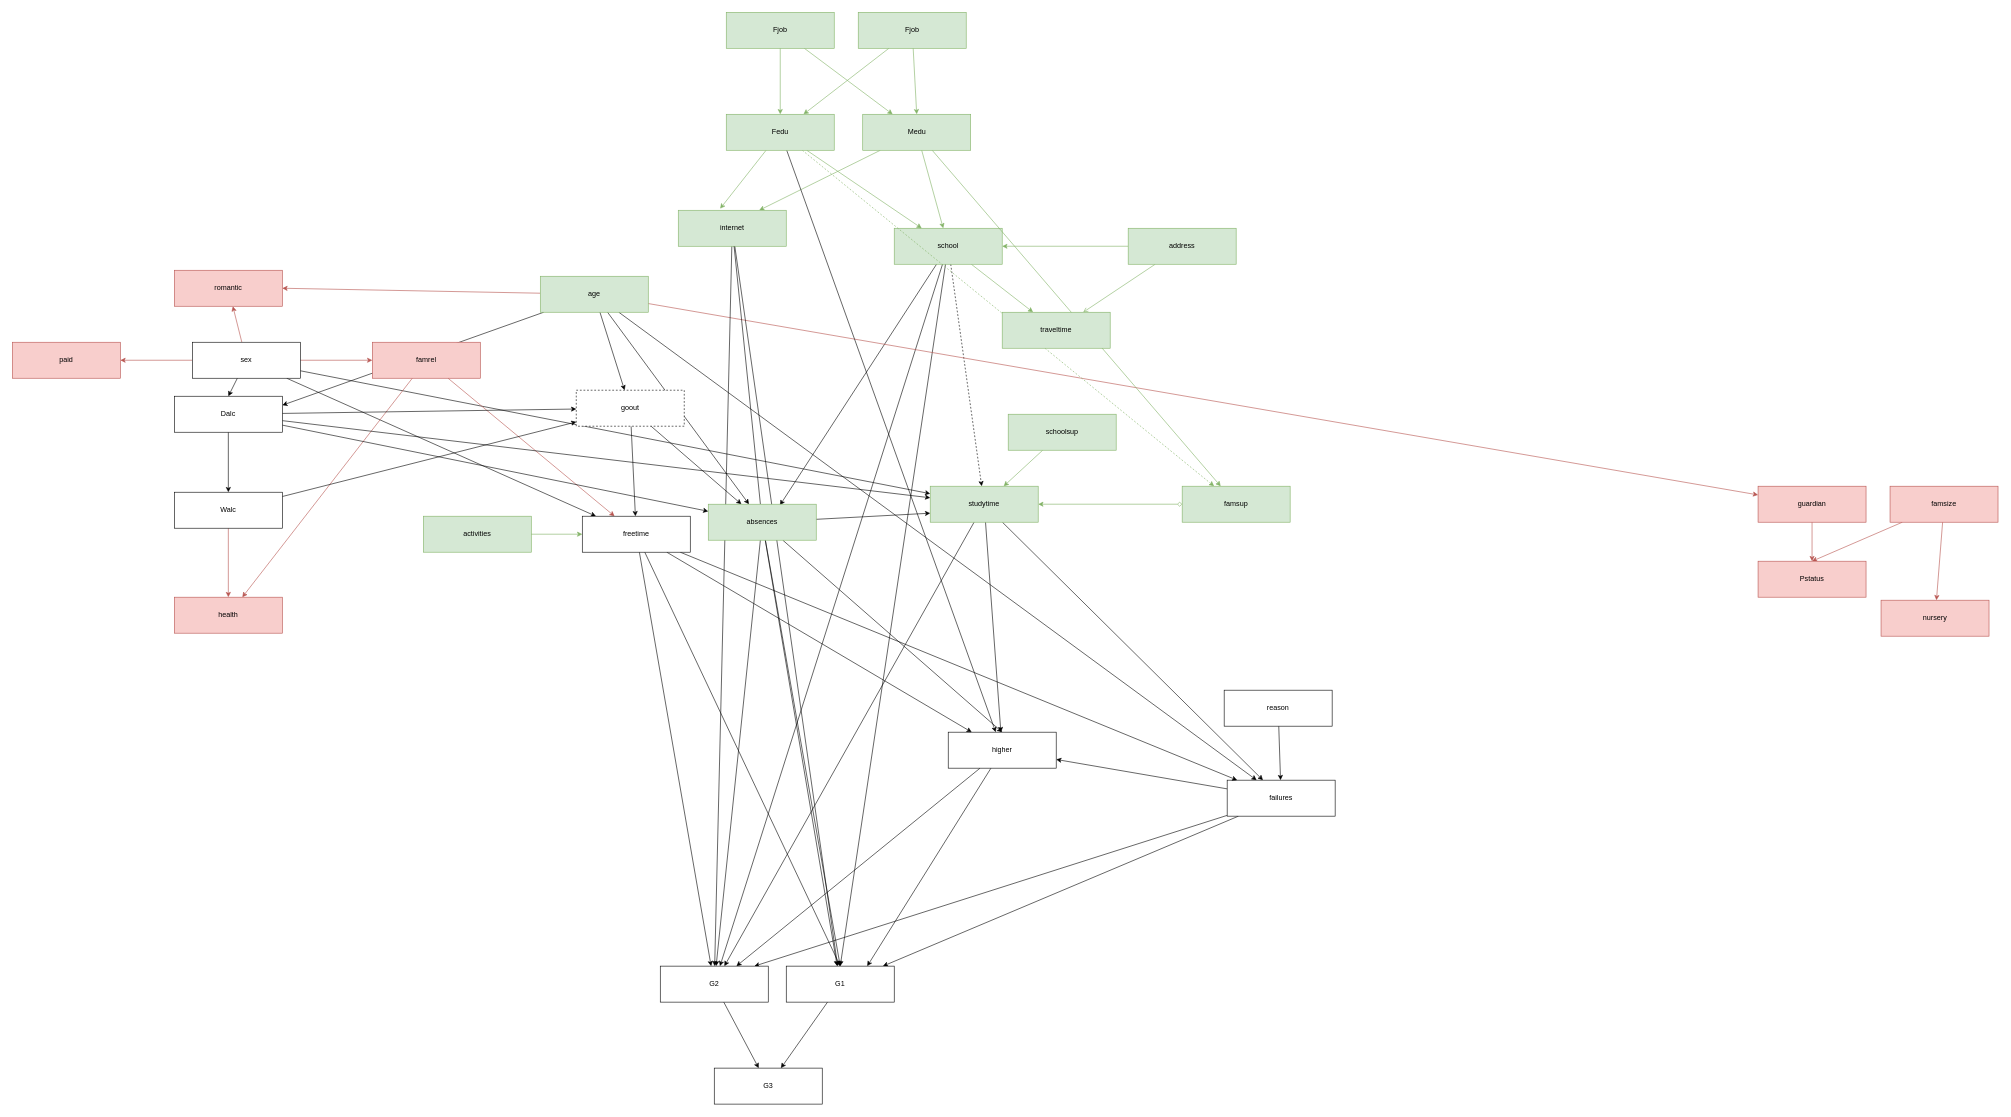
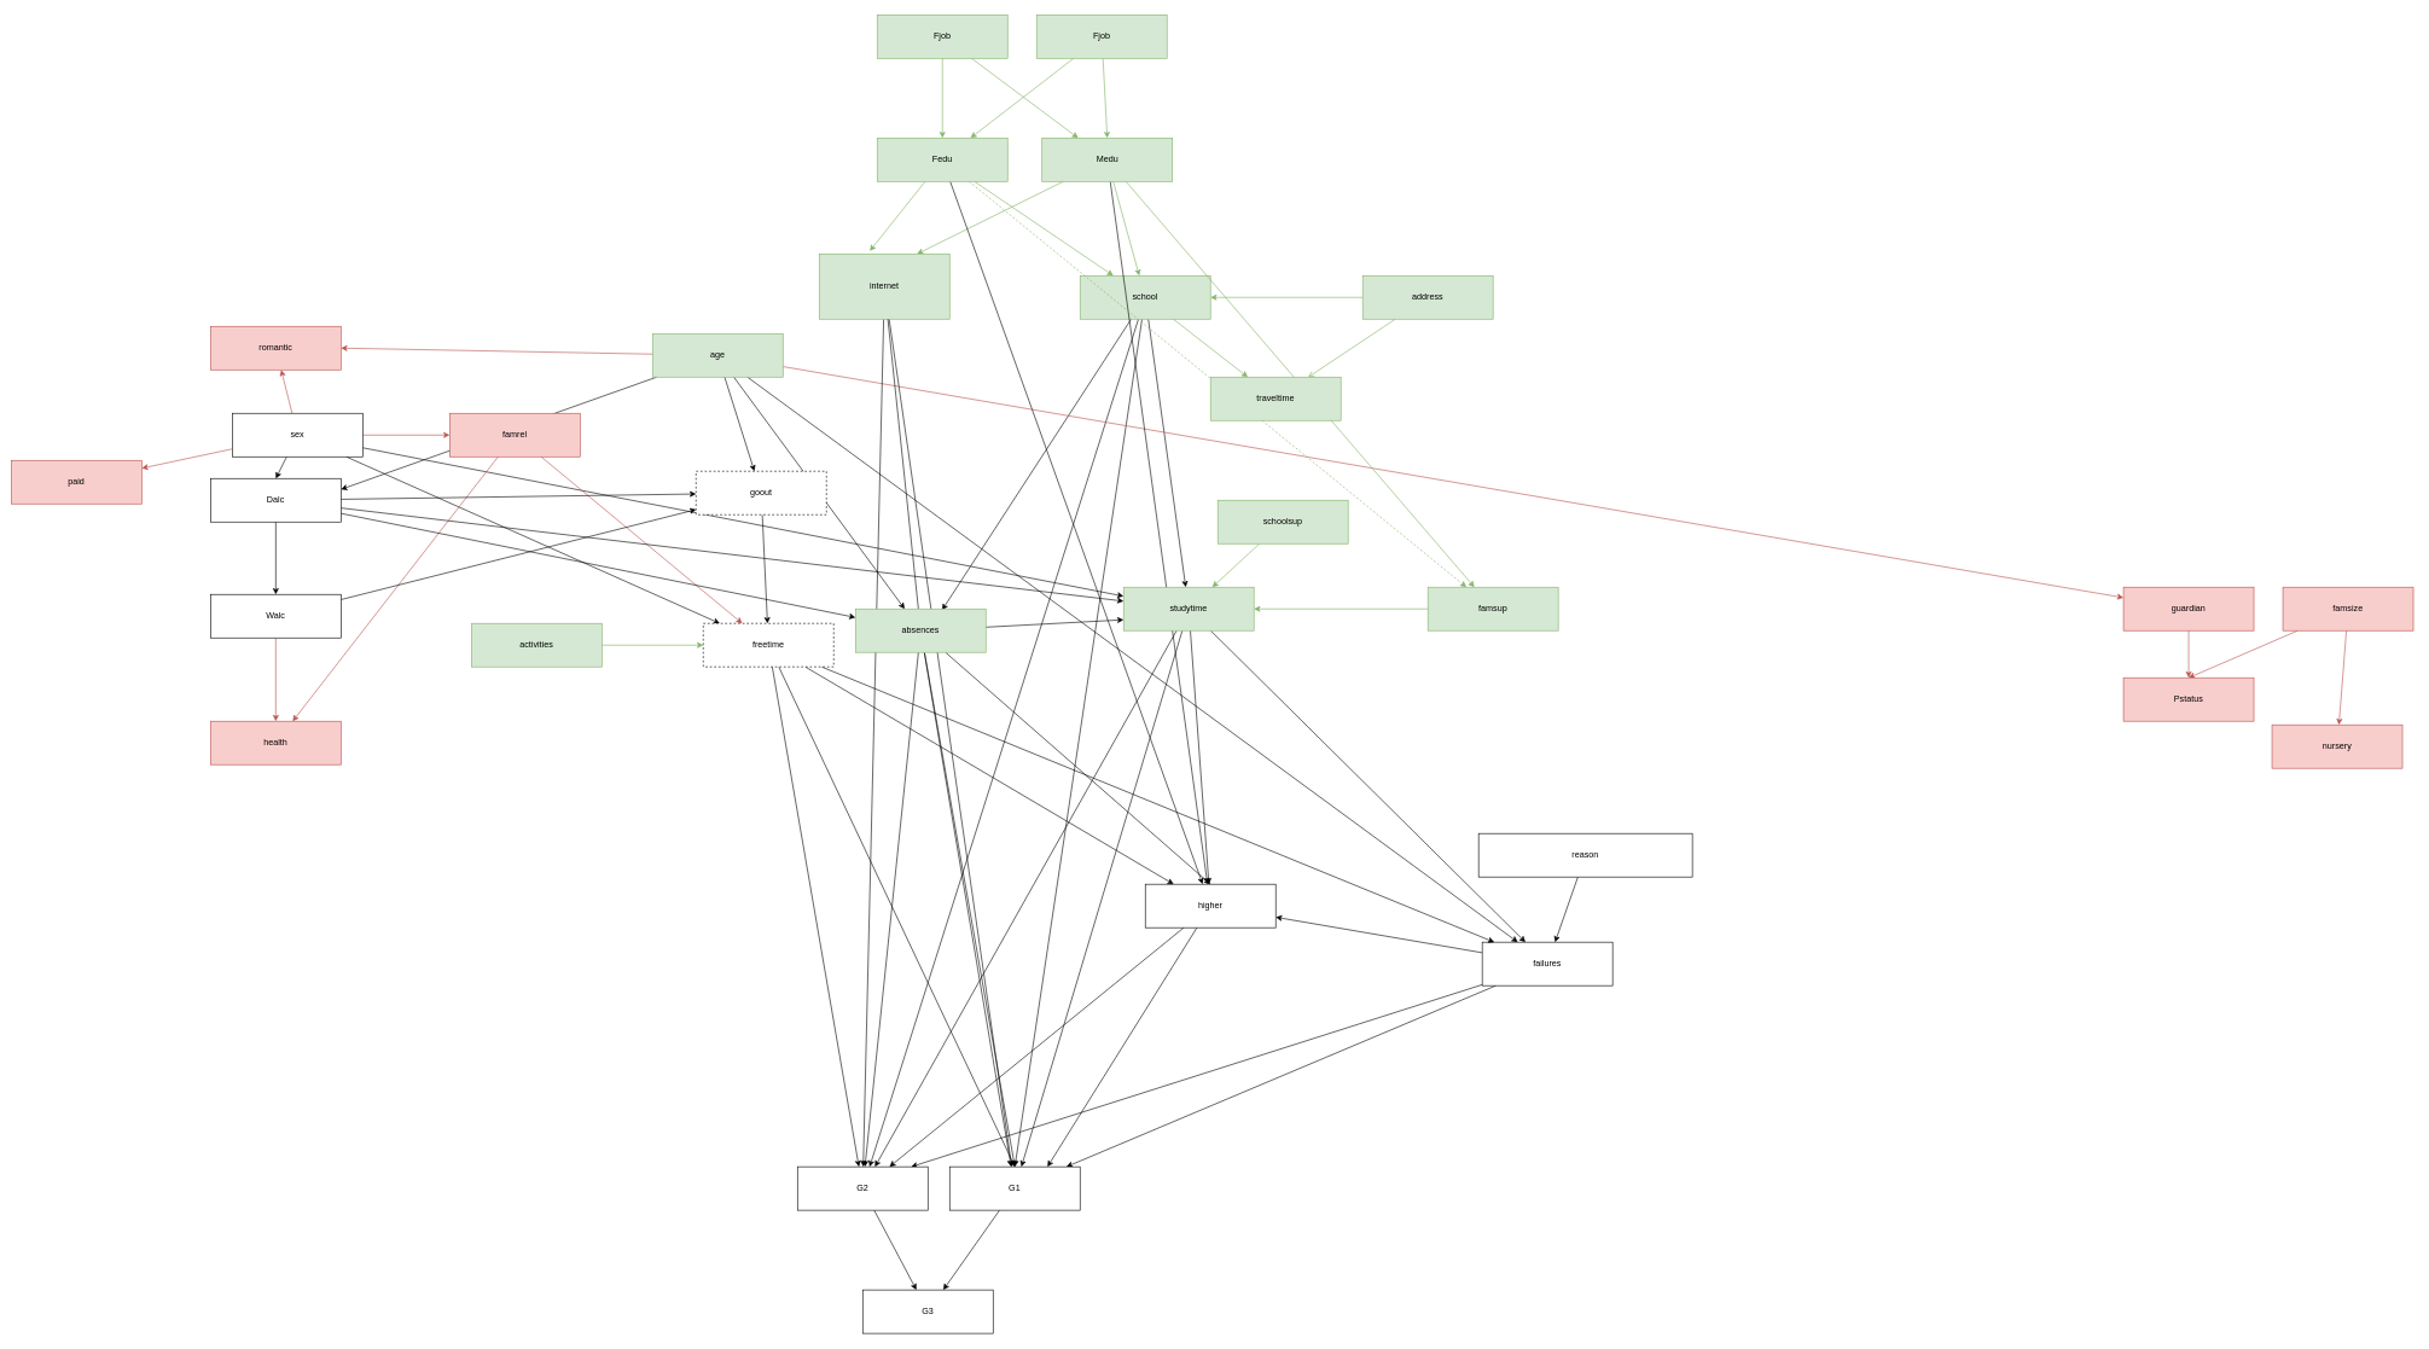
- <mxCell id="73" value="internet" style="rounded=0;whiteSpace=wrap;html=1;fillColor=#d5e8d4;strokeColor=#82b366;" parent="1" vertex="1"><mxGeometry x="1130" y="350" width="180" height="60" as="geometry" /></mxCell>
+ <mxCell id="73" value="internet" style="rounded=0;whiteSpace=wrap;html=1;fillColor=#d5e8d4;strokeColor=#82b366;" parent="1" vertex="1"><mxGeometry x="1130" y="350" width="180" height="90" as="geometry" /></mxCell>
- <mxCell id="64" value="paid" style="rounded=0;whiteSpace=wrap;html=1;fillColor=#f8cecc;strokeColor=#b85450;" parent="1" vertex="1"><mxGeometry x="20" y="570" width="180" height="60" as="geometry" /></mxCell>
+ <mxCell id="64" value="paid" style="rounded=0;whiteSpace=wrap;html=1;fillColor=#f8cecc;strokeColor=#b85450;" parent="1" vertex="1"><mxGeometry x="15" y="635" width="180" height="60" as="geometry" /></mxCell>
- <mxCell id="3" style="edgeStyle=none;rounded=0;orthogonalLoop=1;jettySize=auto;html=1;startArrow=none;startFill=0;dashed=1;" parent="1" source="7" target="57" edge="1"><mxGeometry relative="1" as="geometry" /></mxCell>
+ <mxCell id="3" style="edgeStyle=none;rounded=0;orthogonalLoop=1;jettySize=auto;html=1;startArrow=none;startFill=0;" parent="1" source="7" target="57" edge="1"><mxGeometry relative="1" as="geometry" /></mxCell>
+ <mxCell id="37" style="edgeStyle=none;rounded=0;orthogonalLoop=1;jettySize=auto;html=1;startArrow=none;startFill=0;" parent="1" source="40" target="69" edge="1"><mxGeometry relative="1" as="geometry" /></mxCell>
- <mxCell id="84" style="edgeStyle=none;rounded=0;orthogonalLoop=1;jettySize=auto;html=1;startArrow=none;startFill=0;" parent="1" source="86" target="105" edge="1"><mxGeometry relative="1" as="geometry" /></mxCell>
- <mxCell id="53" style="edgeStyle=none;rounded=0;orthogonalLoop=1;jettySize=auto;html=1;startArrow=classic;startFill=1;fillColor=#d5e8d4;strokeColor=#82b366;endArrow=diamond;endFill=0;" parent="1" source="57" target="63" edge="1"><mxGeometry relative="1" as="geometry" /></mxCell>
+ <mxCell id="53" style="edgeStyle=none;rounded=0;orthogonalLoop=1;jettySize=auto;html=1;startArrow=classic;startFill=1;fillColor=#d5e8d4;strokeColor=#82b366;endArrow=none;endFill=0;" parent="1" source="57" target="63" edge="1"><mxGeometry relative="1" as="geometry" /></mxCell>
- <mxCell id="65" value="activities" style="rounded=0;whiteSpace=wrap;html=1;fillColor=#d5e8d4;strokeColor=#82b366;" parent="1" vertex="1"><mxGeometry x="705" y="860" width="180" height="60" as="geometry" /></mxCell>
+ <mxCell id="65" value="activities" style="rounded=0;whiteSpace=wrap;html=1;fillColor=#d5e8d4;strokeColor=#82b366;" parent="1" vertex="1"><mxGeometry x="650" y="860" width="180" height="60" as="geometry" /></mxCell>
- <mxCell id="83" value="freetime" style="rounded=0;whiteSpace=wrap;html=1;" parent="1" vertex="1"><mxGeometry x="970" y="860" width="180" height="60" as="geometry" /></mxCell>
+ <mxCell id="83" value="freetime" style="rounded=0;whiteSpace=wrap;html=1;dashed=1;" parent="1" vertex="1"><mxGeometry x="970" y="860" width="180" height="60" as="geometry" /></mxCell>
+ <mxCell id="55" style="edgeStyle=none;rounded=0;orthogonalLoop=1;jettySize=auto;html=1;startArrow=none;startFill=0;" parent="1" source="57" target="100" edge="1"><mxGeometry relative="1" as="geometry" /></mxCell>
- <mxCell id="47" value="reason" style="rounded=0;whiteSpace=wrap;html=1;" parent="1" vertex="1"><mxGeometry x="2040" y="1150" width="180" height="60" as="geometry" /></mxCell>
+ <mxCell id="47" value="reason" style="rounded=0;whiteSpace=wrap;html=1;" parent="1" vertex="1"><mxGeometry x="2040" y="1150" width="295" height="60" as="geometry" /></mxCell>
